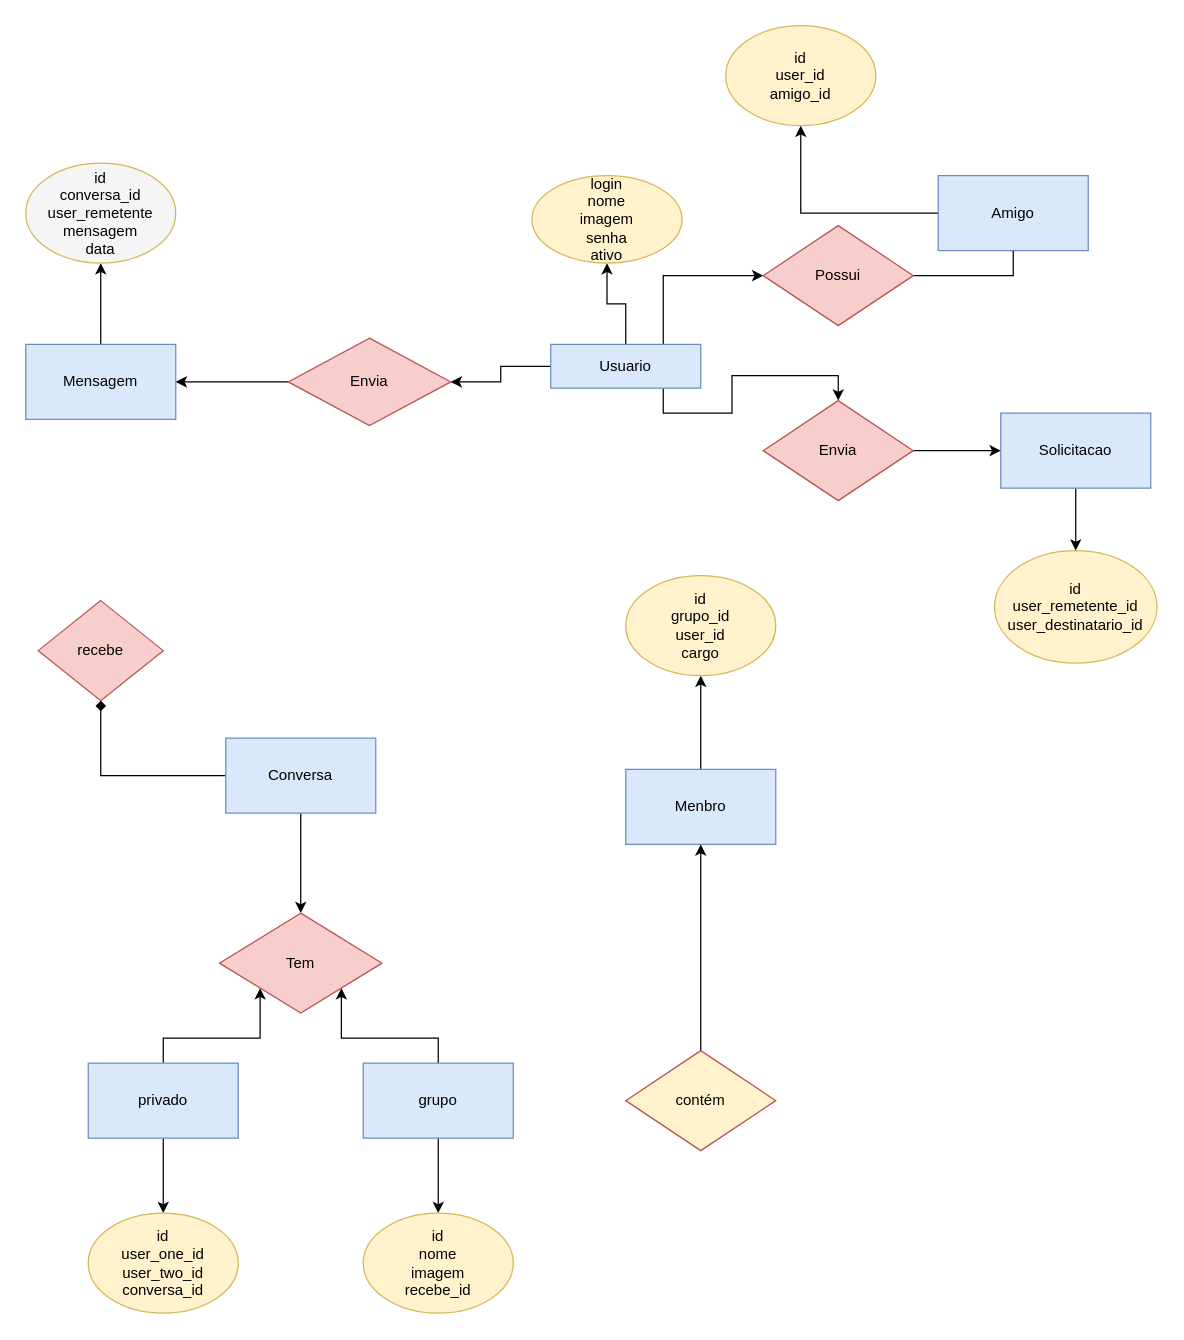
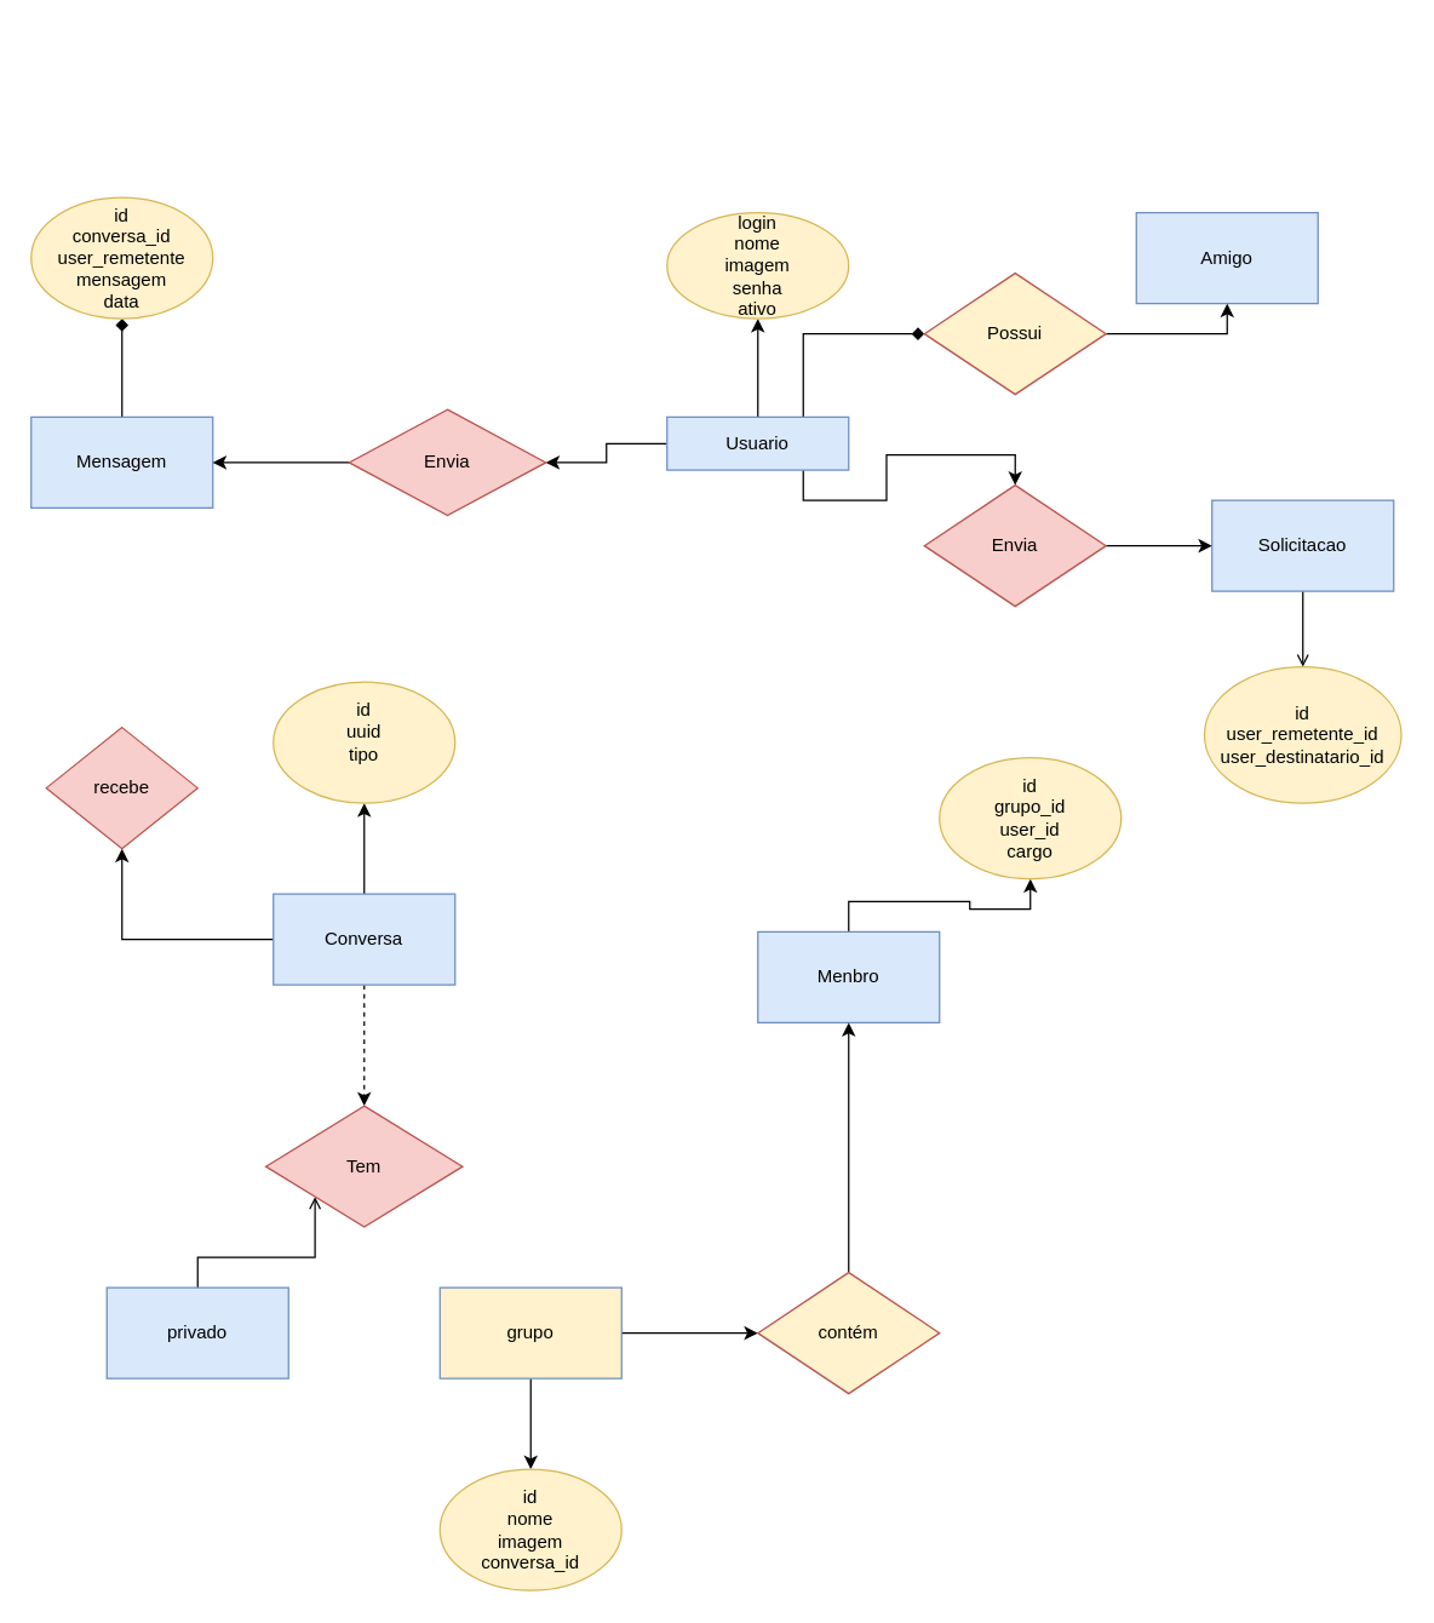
- <mxCell id="40" value="id&lt;br&gt;user_id&lt;br&gt;amigo_id" style="ellipse;whiteSpace=wrap;html=1;fillColor=#fff2cc;strokeColor=#d6b656;" parent="1" vertex="1"><mxGeometry x="580" y="20" width="120" height="80" as="geometry" /></mxCell>
- <mxCell id="10" value="id&lt;div&gt;conversa_id&lt;/div&gt;&lt;div&gt;user_remetente&lt;/div&gt;&lt;div&gt;mensagem&lt;/div&gt;&lt;div&gt;data&lt;/div&gt;" style="ellipse;whiteSpace=wrap;html=1;fillColor=#f5f5f5;strokeColor=#d6b656;" parent="1" vertex="1"><mxGeometry x="20" y="130" width="120" height="80" as="geometry" /></mxCell>
+ <mxCell id="10" value="id&lt;div&gt;conversa_id&lt;/div&gt;&lt;div&gt;user_remetente&lt;/div&gt;&lt;div&gt;mensagem&lt;/div&gt;&lt;div&gt;data&lt;/div&gt;" style="ellipse;whiteSpace=wrap;html=1;fillColor=#fff2cc;strokeColor=#d6b656;" parent="1" vertex="1"><mxGeometry x="20" y="130" width="120" height="80" as="geometry" /></mxCell>
- <mxCell id="25" style="edgeStyle=orthogonalEdgeStyle;rounded=0;orthogonalLoop=1;jettySize=auto;html=1;entryX=0.5;entryY=1;entryDx=0;entryDy=0;" parent="1" source="26" target="40" edge="1"><mxGeometry relative="1" as="geometry" /></mxCell>
- <mxCell id="9" value="login&lt;div&gt;nome&lt;/div&gt;&lt;div&gt;imagem&lt;/div&gt;&lt;div&gt;senha&lt;/div&gt;&lt;div&gt;ativo&lt;/div&gt;" style="ellipse;whiteSpace=wrap;html=1;fillColor=#fff2cc;strokeColor=#d6b656;" parent="1" vertex="1"><mxGeometry x="425" y="140" width="120" height="70" as="geometry" /></mxCell>
+ <mxCell id="9" value="login&lt;div&gt;nome&lt;/div&gt;&lt;div&gt;imagem&lt;/div&gt;&lt;div&gt;senha&lt;/div&gt;&lt;div&gt;ativo&lt;/div&gt;" style="ellipse;whiteSpace=wrap;html=1;fillColor=#fff2cc;strokeColor=#d6b656;" parent="1" vertex="1"><mxGeometry x="440" y="140" width="120" height="70" as="geometry" /></mxCell>
- <mxCell id="29" style="edgeStyle=orthogonalEdgeStyle;rounded=0;orthogonalLoop=1;jettySize=auto;html=1;entryX=0.5;entryY=1;entryDx=0;entryDy=0;endArrow=none;" parent="1" source="30" target="26" edge="1"><mxGeometry relative="1" as="geometry" /></mxCell>
+ <mxCell id="29" style="edgeStyle=orthogonalEdgeStyle;rounded=0;orthogonalLoop=1;jettySize=auto;html=1;entryX=0.5;entryY=1;entryDx=0;entryDy=0;" parent="1" source="30" target="26" edge="1"><mxGeometry relative="1" as="geometry" /></mxCell>
- <mxCell id="7" style="edgeStyle=orthogonalEdgeStyle;rounded=0;orthogonalLoop=1;jettySize=auto;html=1;" parent="1" source="8" target="10" edge="1"><mxGeometry relative="1" as="geometry" /></mxCell>
+ <mxCell id="7" style="edgeStyle=orthogonalEdgeStyle;rounded=0;orthogonalLoop=1;jettySize=auto;html=1;endArrow=diamond;" parent="1" source="8" target="10" edge="1"><mxGeometry relative="1" as="geometry" /></mxCell>
- <mxCell id="4" style="edgeStyle=orthogonalEdgeStyle;rounded=0;orthogonalLoop=1;jettySize=auto;html=1;exitX=0.75;exitY=0;exitDx=0;exitDy=0;entryX=0;entryY=0.5;entryDx=0;entryDy=0;" parent="1" source="6" target="30" edge="1"><mxGeometry relative="1" as="geometry" /></mxCell>
+ <mxCell id="4" style="edgeStyle=orthogonalEdgeStyle;rounded=0;orthogonalLoop=1;jettySize=auto;html=1;exitX=0.75;exitY=0;exitDx=0;exitDy=0;entryX=0;entryY=0.5;entryDx=0;entryDy=0;endArrow=diamond;" parent="1" source="6" target="30" edge="1"><mxGeometry relative="1" as="geometry" /></mxCell>
- <mxCell id="30" value="Possui" style="rhombus;whiteSpace=wrap;html=1;fillColor=#f8cecc;strokeColor=#b85450;" parent="1" vertex="1"><mxGeometry x="610" y="180" width="120" height="80" as="geometry" /></mxCell>
+ <mxCell id="30" value="Possui" style="rhombus;whiteSpace=wrap;html=1;fillColor=#fff2cc;strokeColor=#b85450;" parent="1" vertex="1"><mxGeometry x="610" y="180" width="120" height="80" as="geometry" /></mxCell>
- <mxCell id="27" style="edgeStyle=orthogonalEdgeStyle;rounded=0;orthogonalLoop=1;jettySize=auto;html=1;entryX=0.5;entryY=0;entryDx=0;entryDy=0;" parent="1" source="28" target="43" edge="1"><mxGeometry relative="1" as="geometry" /></mxCell>
+ <mxCell id="27" style="edgeStyle=orthogonalEdgeStyle;rounded=0;orthogonalLoop=1;jettySize=auto;html=1;entryX=0.5;entryY=0;entryDx=0;entryDy=0;endArrow=open;" parent="1" source="28" target="43" edge="1"><mxGeometry relative="1" as="geometry" /></mxCell>
+ <mxCell id="18" value="id&lt;div&gt;uuid&lt;/div&gt;&lt;div&gt;tipo&lt;/div&gt;&lt;div&gt;&lt;br&gt;&lt;/div&gt;" style="ellipse;whiteSpace=wrap;html=1;fillColor=#fff2cc;strokeColor=#d6b656;" parent="1" vertex="1"><mxGeometry y="450" width="120" height="80" as="geometry" x="180" /></mxCell>
- <mxCell id="24" value="id&lt;div&gt;grupo_id&lt;/div&gt;&lt;div&gt;user_id&lt;/div&gt;&lt;div&gt;cargo&lt;/div&gt;" style="ellipse;whiteSpace=wrap;html=1;fillColor=#fff2cc;strokeColor=#d6b656;" parent="1" vertex="1"><mxGeometry x="500" y="460" width="120" height="80" as="geometry" /></mxCell>
+ <mxCell id="24" value="id&lt;div&gt;grupo_id&lt;/div&gt;&lt;div&gt;user_id&lt;/div&gt;&lt;div&gt;cargo&lt;/div&gt;" style="ellipse;whiteSpace=wrap;html=1;fillColor=#fff2cc;strokeColor=#d6b656;" parent="1" vertex="1"><mxGeometry x="620" y="500" width="120" height="80" as="geometry" /></mxCell>
+ <mxCell id="13" style="edgeStyle=orthogonalEdgeStyle;rounded=0;orthogonalLoop=1;jettySize=auto;html=1;" parent="1" source="17" target="18" edge="1"><mxGeometry relative="1" as="geometry" /></mxCell>
- <mxCell id="14" style="edgeStyle=orthogonalEdgeStyle;rounded=0;orthogonalLoop=1;jettySize=auto;html=1;endArrow=diamond;" parent="1" source="17" target="19" edge="1"><mxGeometry relative="1" as="geometry" /></mxCell>
+ <mxCell id="14" style="edgeStyle=orthogonalEdgeStyle;rounded=0;orthogonalLoop=1;jettySize=auto;html=1;" parent="1" source="17" target="19" edge="1"><mxGeometry relative="1" as="geometry" /></mxCell>
- <mxCell id="16" style="edgeStyle=orthogonalEdgeStyle;rounded=0;orthogonalLoop=1;jettySize=auto;html=1;" parent="1" source="17" target="37" edge="1"><mxGeometry relative="1" as="geometry" /></mxCell>
+ <mxCell id="16" style="edgeStyle=orthogonalEdgeStyle;rounded=0;orthogonalLoop=1;jettySize=auto;html=1;dashed=1;" parent="1" source="17" target="37" edge="1"><mxGeometry relative="1" as="geometry" /></mxCell>
- <mxCell id="31" style="edgeStyle=orthogonalEdgeStyle;rounded=0;orthogonalLoop=1;jettySize=auto;html=1;entryX=0;entryY=1;entryDx=0;entryDy=0;" parent="1" source="33" target="37" edge="1"><mxGeometry relative="1" as="geometry" /></mxCell>
+ <mxCell id="31" style="edgeStyle=orthogonalEdgeStyle;rounded=0;orthogonalLoop=1;jettySize=auto;html=1;entryX=0;entryY=1;entryDx=0;entryDy=0;endArrow=open;" parent="1" source="33" target="37" edge="1"><mxGeometry relative="1" as="geometry" /></mxCell>
- <mxCell id="34" style="edgeStyle=orthogonalEdgeStyle;rounded=0;orthogonalLoop=1;jettySize=auto;html=1;entryX=1;entryY=1;entryDx=0;entryDy=0;" parent="1" source="36" target="37" edge="1"><mxGeometry relative="1" as="geometry" /></mxCell>
- <mxCell id="36" value="grupo" style="rounded=0;whiteSpace=wrap;html=1;fillColor=#dae8fc;strokeColor=#6c8ebf;" parent="1" vertex="1"><mxGeometry x="290" y="850" width="120" height="60" as="geometry" /></mxCell>
+ <mxCell id="36" value="grupo" style="rounded=0;whiteSpace=wrap;html=1;fillColor=#fff2cc;strokeColor=#6c8ebf;" parent="1" vertex="1"><mxGeometry x="290" y="850" width="120" height="60" as="geometry" /></mxCell>
+ <mxCell id="15" style="edgeStyle=orthogonalEdgeStyle;rounded=0;orthogonalLoop=1;jettySize=auto;html=1;exitX=1;exitY=0.5;exitDx=0;exitDy=0;entryX=0;entryY=0.5;entryDx=0;entryDy=0;" parent="1" source="36" target="23" edge="1"><mxGeometry relative="1" as="geometry" /></mxCell>
- <mxCell id="32" style="edgeStyle=orthogonalEdgeStyle;rounded=0;orthogonalLoop=1;jettySize=auto;html=1;entryX=0.5;entryY=0;entryDx=0;entryDy=0;" parent="1" source="33" target="38" edge="1"><mxGeometry relative="1" as="geometry" /></mxCell>
- <mxCell id="38" value="id&lt;br&gt;user_one_id&lt;br&gt;user_two_id&lt;br&gt;conversa_id" style="ellipse;whiteSpace=wrap;html=1;fillColor=#fff2cc;strokeColor=#d6b656;" parent="1" vertex="1"><mxGeometry x="70" y="970" width="120" height="80" as="geometry" /></mxCell>
- <mxCell id="39" value="id&lt;br&gt;nome&lt;br&gt;imagem&lt;br&gt;recebe_id" style="ellipse;whiteSpace=wrap;html=1;fillColor=#fff2cc;strokeColor=#d6b656;" parent="1" vertex="1"><mxGeometry x="290" y="970" width="120" height="80" as="geometry" /></mxCell>
+ <mxCell id="39" value="id&lt;br&gt;nome&lt;br&gt;imagem&lt;br&gt;conversa_id" style="ellipse;whiteSpace=wrap;html=1;fillColor=#fff2cc;strokeColor=#d6b656;" parent="1" vertex="1"><mxGeometry x="290" y="970" width="120" height="80" as="geometry" /></mxCell>
